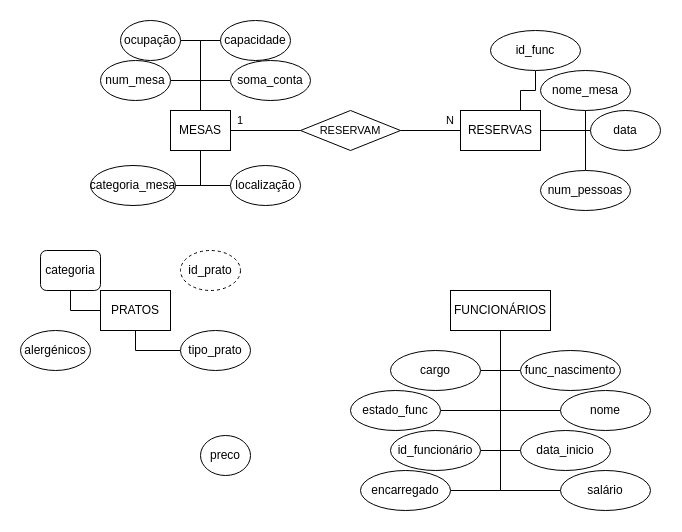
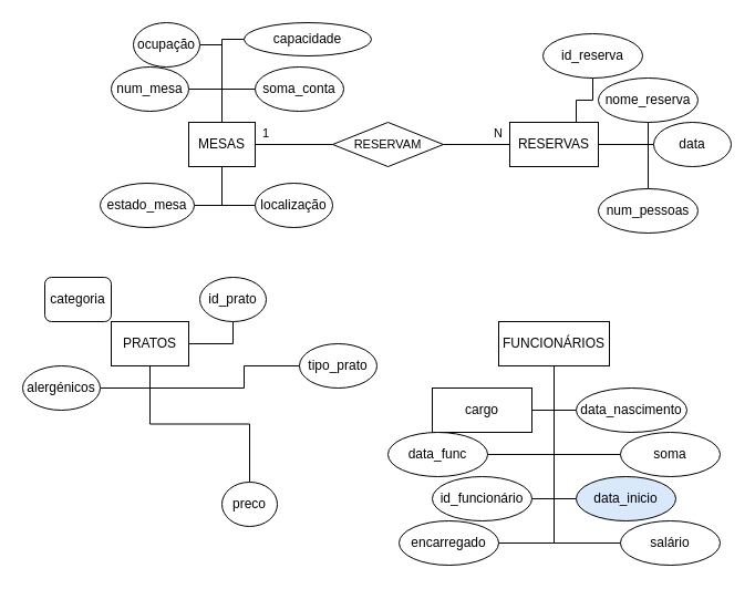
- <mxCell id="37" value="capacidade" style="ellipse;whiteSpace=wrap;html=1;" vertex="1" parent="1"><mxGeometry x="220" y="20" width="70" height="40" as="geometry" /></mxCell>
+ <mxCell id="37" value="capacidade" style="ellipse;whiteSpace=wrap;html=1;" vertex="1" parent="1"><mxGeometry x="220" y="20" width="115" height="30" as="geometry" /></mxCell>
- <mxCell id="48" value="id_func" style="ellipse;whiteSpace=wrap;html=1;" vertex="1" parent="1"><mxGeometry x="490" y="30" width="90" height="40" as="geometry" /></mxCell>
+ <mxCell id="48" value="id_reserva" style="ellipse;whiteSpace=wrap;html=1;" vertex="1" parent="1"><mxGeometry x="490" y="30" width="90" height="40" as="geometry" /></mxCell>
- <mxCell id="45" value="nome_mesa" style="ellipse;whiteSpace=wrap;html=1;" vertex="1" parent="1"><mxGeometry x="540" y="70" width="90" height="40" as="geometry" /></mxCell>
+ <mxCell id="45" value="nome_reserva" style="ellipse;whiteSpace=wrap;html=1;" vertex="1" parent="1"><mxGeometry x="540" y="70" width="90" height="40" as="geometry" /></mxCell>
- <mxCell id="38" value="categoria_mesa" style="ellipse;whiteSpace=wrap;html=1;" vertex="1" parent="1"><mxGeometry x="90" y="165" width="85" height="40" as="geometry" /></mxCell>
+ <mxCell id="38" value="estado_mesa" style="ellipse;whiteSpace=wrap;html=1;" vertex="1" parent="1"><mxGeometry x="90" y="165" width="85" height="40" as="geometry" /></mxCell>
- <mxCell id="34" value="id_prato" style="ellipse;whiteSpace=wrap;html=1;dashed=1;" vertex="1" parent="1"><mxGeometry x="180" y="250" width="60" height="40" as="geometry" /></mxCell>
+ <mxCell id="34" value="id_prato" style="ellipse;whiteSpace=wrap;html=1;" vertex="1" parent="1"><mxGeometry x="180" y="250" width="60" height="40" as="geometry" /></mxCell>
- <mxCell id="5" style="edgeStyle=orthogonalEdgeStyle;rounded=0;orthogonalLoop=1;jettySize=auto;html=1;exitX=0;exitY=0.5;exitDx=0;exitDy=0;entryX=0.5;entryY=1;entryDx=0;entryDy=0;endArrow=none;endFill=0;" edge="1" parent="1" source="7" target="30"><mxGeometry relative="1" as="geometry" /></mxCell>
+ <mxCell id="6" style="edgeStyle=orthogonalEdgeStyle;rounded=0;orthogonalLoop=1;jettySize=auto;html=1;exitX=1;exitY=0.5;exitDx=0;exitDy=0;entryX=0.5;entryY=1;entryDx=0;entryDy=0;endArrow=none;endFill=0;" edge="1" parent="1" source="7" target="34"><mxGeometry relative="1" as="geometry" /></mxCell>
+ <mxCell id="4" style="edgeStyle=orthogonalEdgeStyle;rounded=0;orthogonalLoop=1;jettySize=auto;html=1;exitX=0.5;exitY=1;exitDx=0;exitDy=0;entryX=1;entryY=0.5;entryDx=0;entryDy=0;endArrow=none;endFill=0;" edge="1" parent="1" source="7" target="33"><mxGeometry relative="1" as="geometry" /></mxCell>
- <mxCell id="31" value="tipo_prato" style="ellipse;whiteSpace=wrap;html=1;" vertex="1" parent="1"><mxGeometry x="180" y="330" width="70" height="40" as="geometry" /></mxCell>
+ <mxCell id="31" value="tipo_prato" style="ellipse;whiteSpace=wrap;html=1;" vertex="1" parent="1"><mxGeometry x="270" y="310" width="70" height="40" as="geometry" /></mxCell>
- <mxCell id="50" value="cargo" style="ellipse;whiteSpace=wrap;html=1;" vertex="1" parent="1"><mxGeometry x="390" y="350" width="90" height="40" as="geometry" /></mxCell>
+ <mxCell id="50" value="cargo" style="whiteSpace=wrap;html=1;rounded=0;" vertex="1" parent="1"><mxGeometry x="390" y="350" width="90" height="40" as="geometry" /></mxCell>
- <mxCell id="56" value="func_nascimento" style="ellipse;whiteSpace=wrap;html=1;" vertex="1" parent="1"><mxGeometry x="520" y="350" width="100" height="40" as="geometry" /></mxCell>
+ <mxCell id="56" value="data_nascimento" style="ellipse;whiteSpace=wrap;html=1;" vertex="1" parent="1"><mxGeometry x="520" y="350" width="100" height="40" as="geometry" /></mxCell>
+ <mxCell id="2" style="edgeStyle=orthogonalEdgeStyle;rounded=0;orthogonalLoop=1;jettySize=auto;html=1;exitX=0.5;exitY=1;exitDx=0;exitDy=0;entryX=0.5;entryY=0;entryDx=0;entryDy=0;endArrow=none;endFill=0;" edge="1" parent="1" source="7" target="32"><mxGeometry relative="1" as="geometry" /></mxCell>
- <mxCell id="52" value="estado_func" style="ellipse;whiteSpace=wrap;html=1;" vertex="1" parent="1"><mxGeometry x="350" y="390" width="90" height="40" as="geometry" /></mxCell>
+ <mxCell id="52" value="data_func" style="ellipse;whiteSpace=wrap;html=1;" vertex="1" parent="1"><mxGeometry x="350" y="390" width="90" height="40" as="geometry" /></mxCell>
- <mxCell id="54" value="nome" style="ellipse;whiteSpace=wrap;html=1;" vertex="1" parent="1"><mxGeometry x="560" y="390" width="90" height="40" as="geometry" /></mxCell>
+ <mxCell id="54" value="soma" style="ellipse;whiteSpace=wrap;html=1;" vertex="1" parent="1"><mxGeometry x="560" y="390" width="90" height="40" as="geometry" /></mxCell>
- <mxCell id="55" value="data_inicio" style="ellipse;whiteSpace=wrap;html=1;" vertex="1" parent="1"><mxGeometry x="520" y="430" width="90" height="40" as="geometry" /></mxCell>
+ <mxCell id="55" value="data_inicio" style="ellipse;whiteSpace=wrap;html=1;fillColor=#dae8fc;" vertex="1" parent="1"><mxGeometry x="520" y="430" width="90" height="40" as="geometry" /></mxCell>
